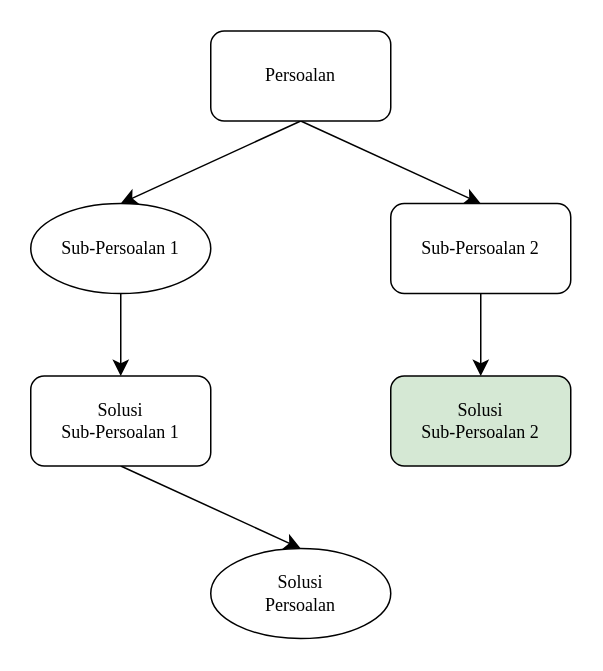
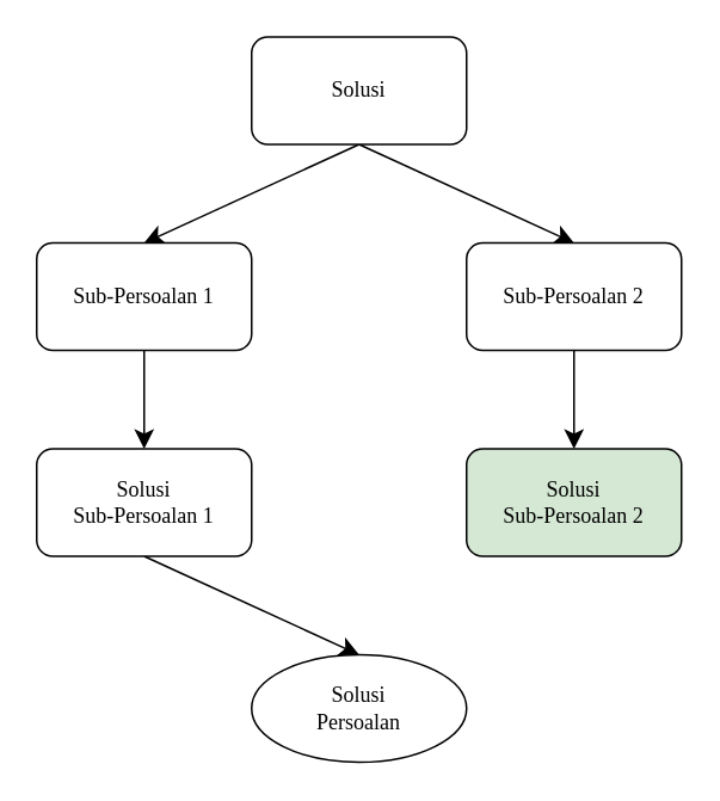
- <mxCell id="4" value="&lt;div&gt;&lt;font face=&quot;Times New Roman&quot;&gt;Persoalan&lt;/font&gt;&lt;/div&gt;" style="rounded=1;whiteSpace=wrap;html=1;" vertex="1" parent="1"><mxGeometry x="140" y="20" width="120" height="60" as="geometry" /></mxCell>
+ <mxCell id="4" value="&lt;div&gt;&lt;font face=&quot;Times New Roman&quot;&gt;Solusi&lt;/font&gt;&lt;/div&gt;" style="rounded=1;whiteSpace=wrap;html=1;" vertex="1" parent="1"><mxGeometry x="140" y="20" width="120" height="60" as="geometry" /></mxCell>
- <mxCell id="6" value="&lt;div&gt;&lt;font face=&quot;Times New Roman&quot;&gt;Sub-Persoalan 1&lt;/font&gt;&lt;/div&gt;" style="ellipse;whiteSpace=wrap;html=1;" vertex="1" parent="1"><mxGeometry x="20" y="135" width="120" height="60" as="geometry" /></mxCell>
+ <mxCell id="6" value="&lt;div&gt;&lt;font face=&quot;Times New Roman&quot;&gt;Sub-Persoalan 1&lt;/font&gt;&lt;/div&gt;" style="rounded=1;whiteSpace=wrap;html=1;" vertex="1" parent="1"><mxGeometry x="20" y="135" width="120" height="60" as="geometry" /></mxCell>
